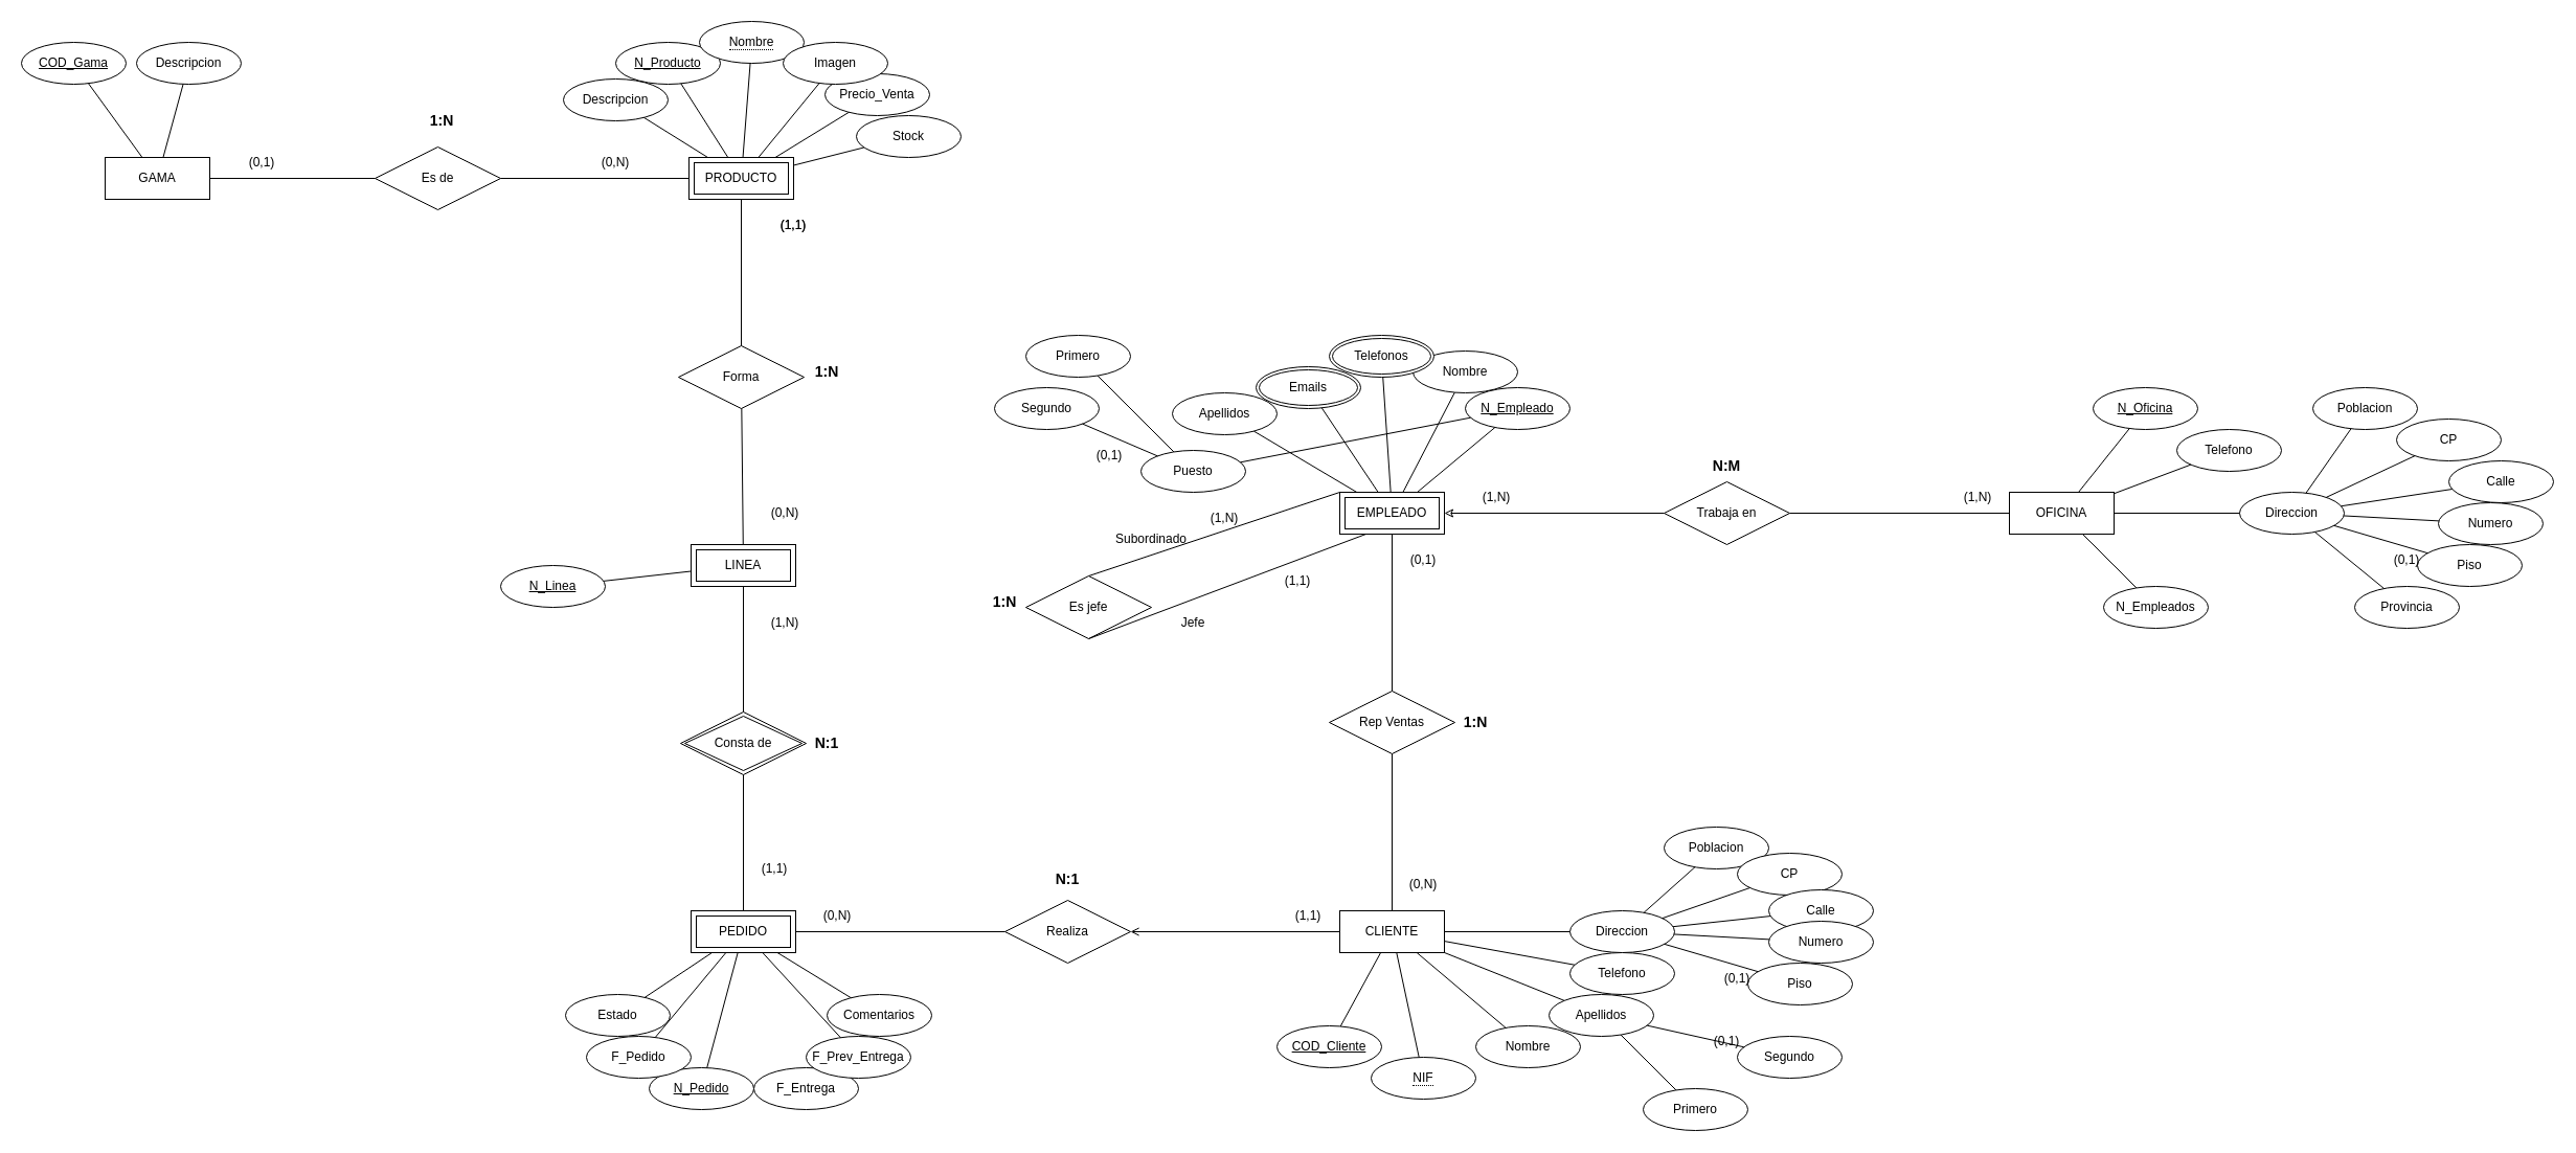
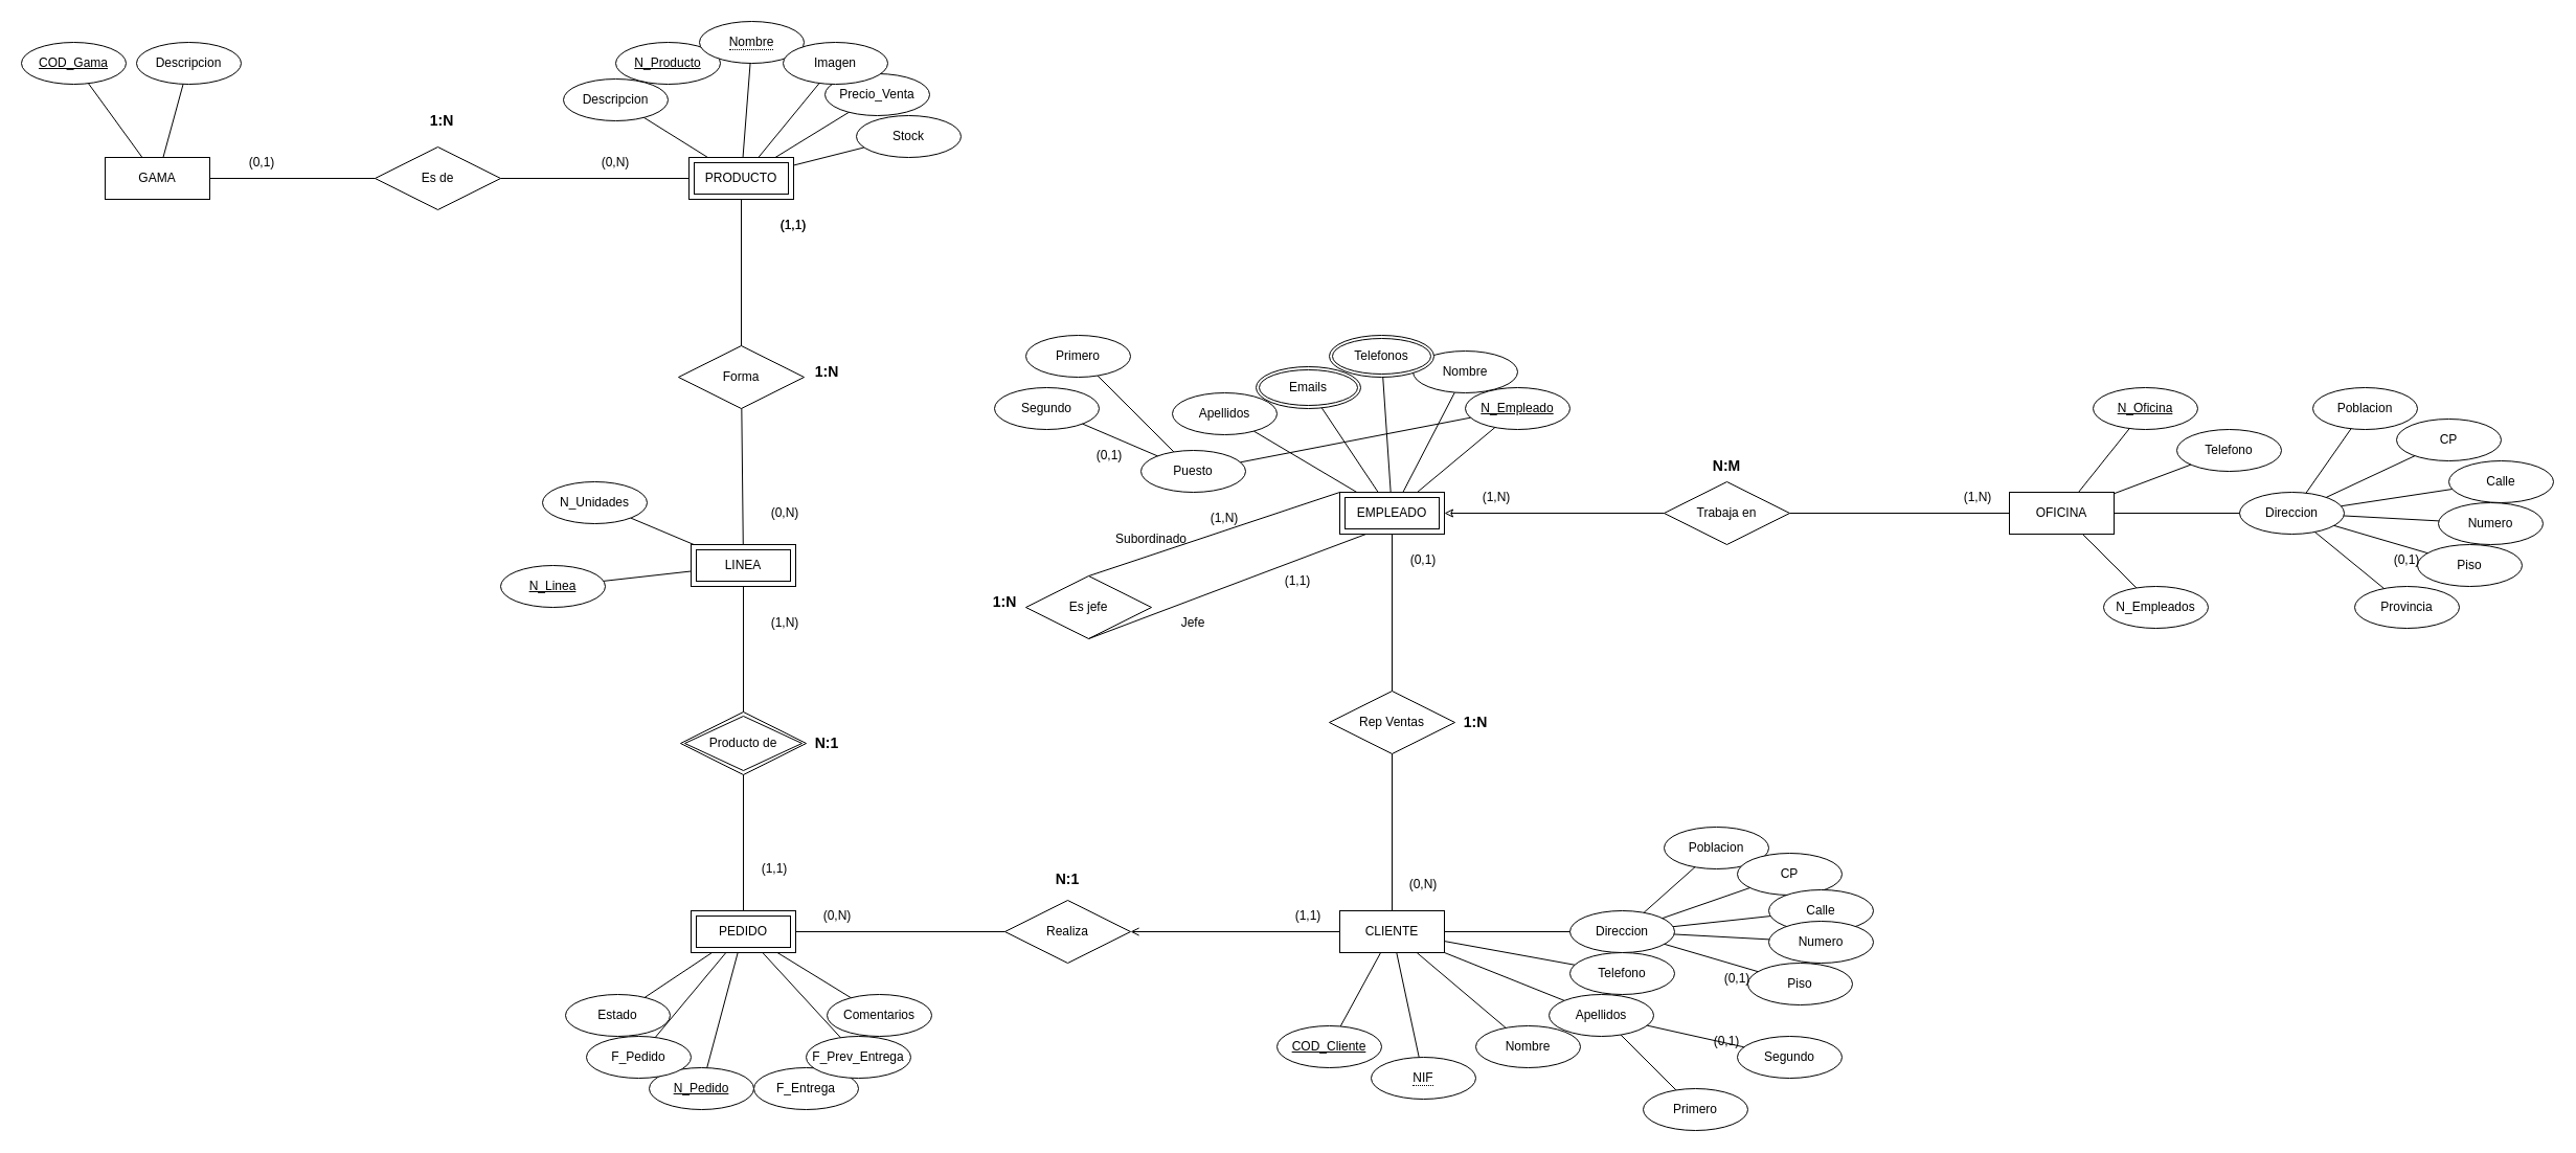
- <mxCell id="83" style="rounded=0;orthogonalLoop=1;jettySize=auto;html=1;endArrow=none;endFill=0;labelBackgroundColor=none;fontColor=default;" edge="1" parent="1" source="5" target="26"><mxGeometry relative="1" as="geometry"><mxPoint x="625" y="122" as="sourcePoint" /><mxPoint x="686" y="160" as="targetPoint" /></mxGeometry></mxCell>
+ <mxCell id="10" value="N_Unidades" style="ellipse;whiteSpace=wrap;html=1;align=center;labelBackgroundColor=none;rounded=0;" vertex="1" parent="1"><mxGeometry x="518" y="460" width="100" height="40" as="geometry" /></mxCell>
+ <mxCell id="9" style="rounded=0;orthogonalLoop=1;jettySize=auto;html=1;endArrow=none;endFill=0;labelBackgroundColor=none;fontColor=default;" edge="1" parent="1" source="10" target="12"><mxGeometry relative="1" as="geometry" /></mxCell>
- <mxCell id="13" value="Consta de" style="shape=rhombus;double=1;perimeter=rhombusPerimeter;whiteSpace=wrap;html=1;align=center;labelBackgroundColor=none;rounded=0;" vertex="1" parent="1"><mxGeometry x="650" y="680" width="120" height="60" as="geometry" /></mxCell>
+ <mxCell id="13" value="Producto de" style="shape=rhombus;double=1;perimeter=rhombusPerimeter;whiteSpace=wrap;html=1;align=center;labelBackgroundColor=none;rounded=0;" vertex="1" parent="1"><mxGeometry x="650" y="680" width="120" height="60" as="geometry" /></mxCell>
